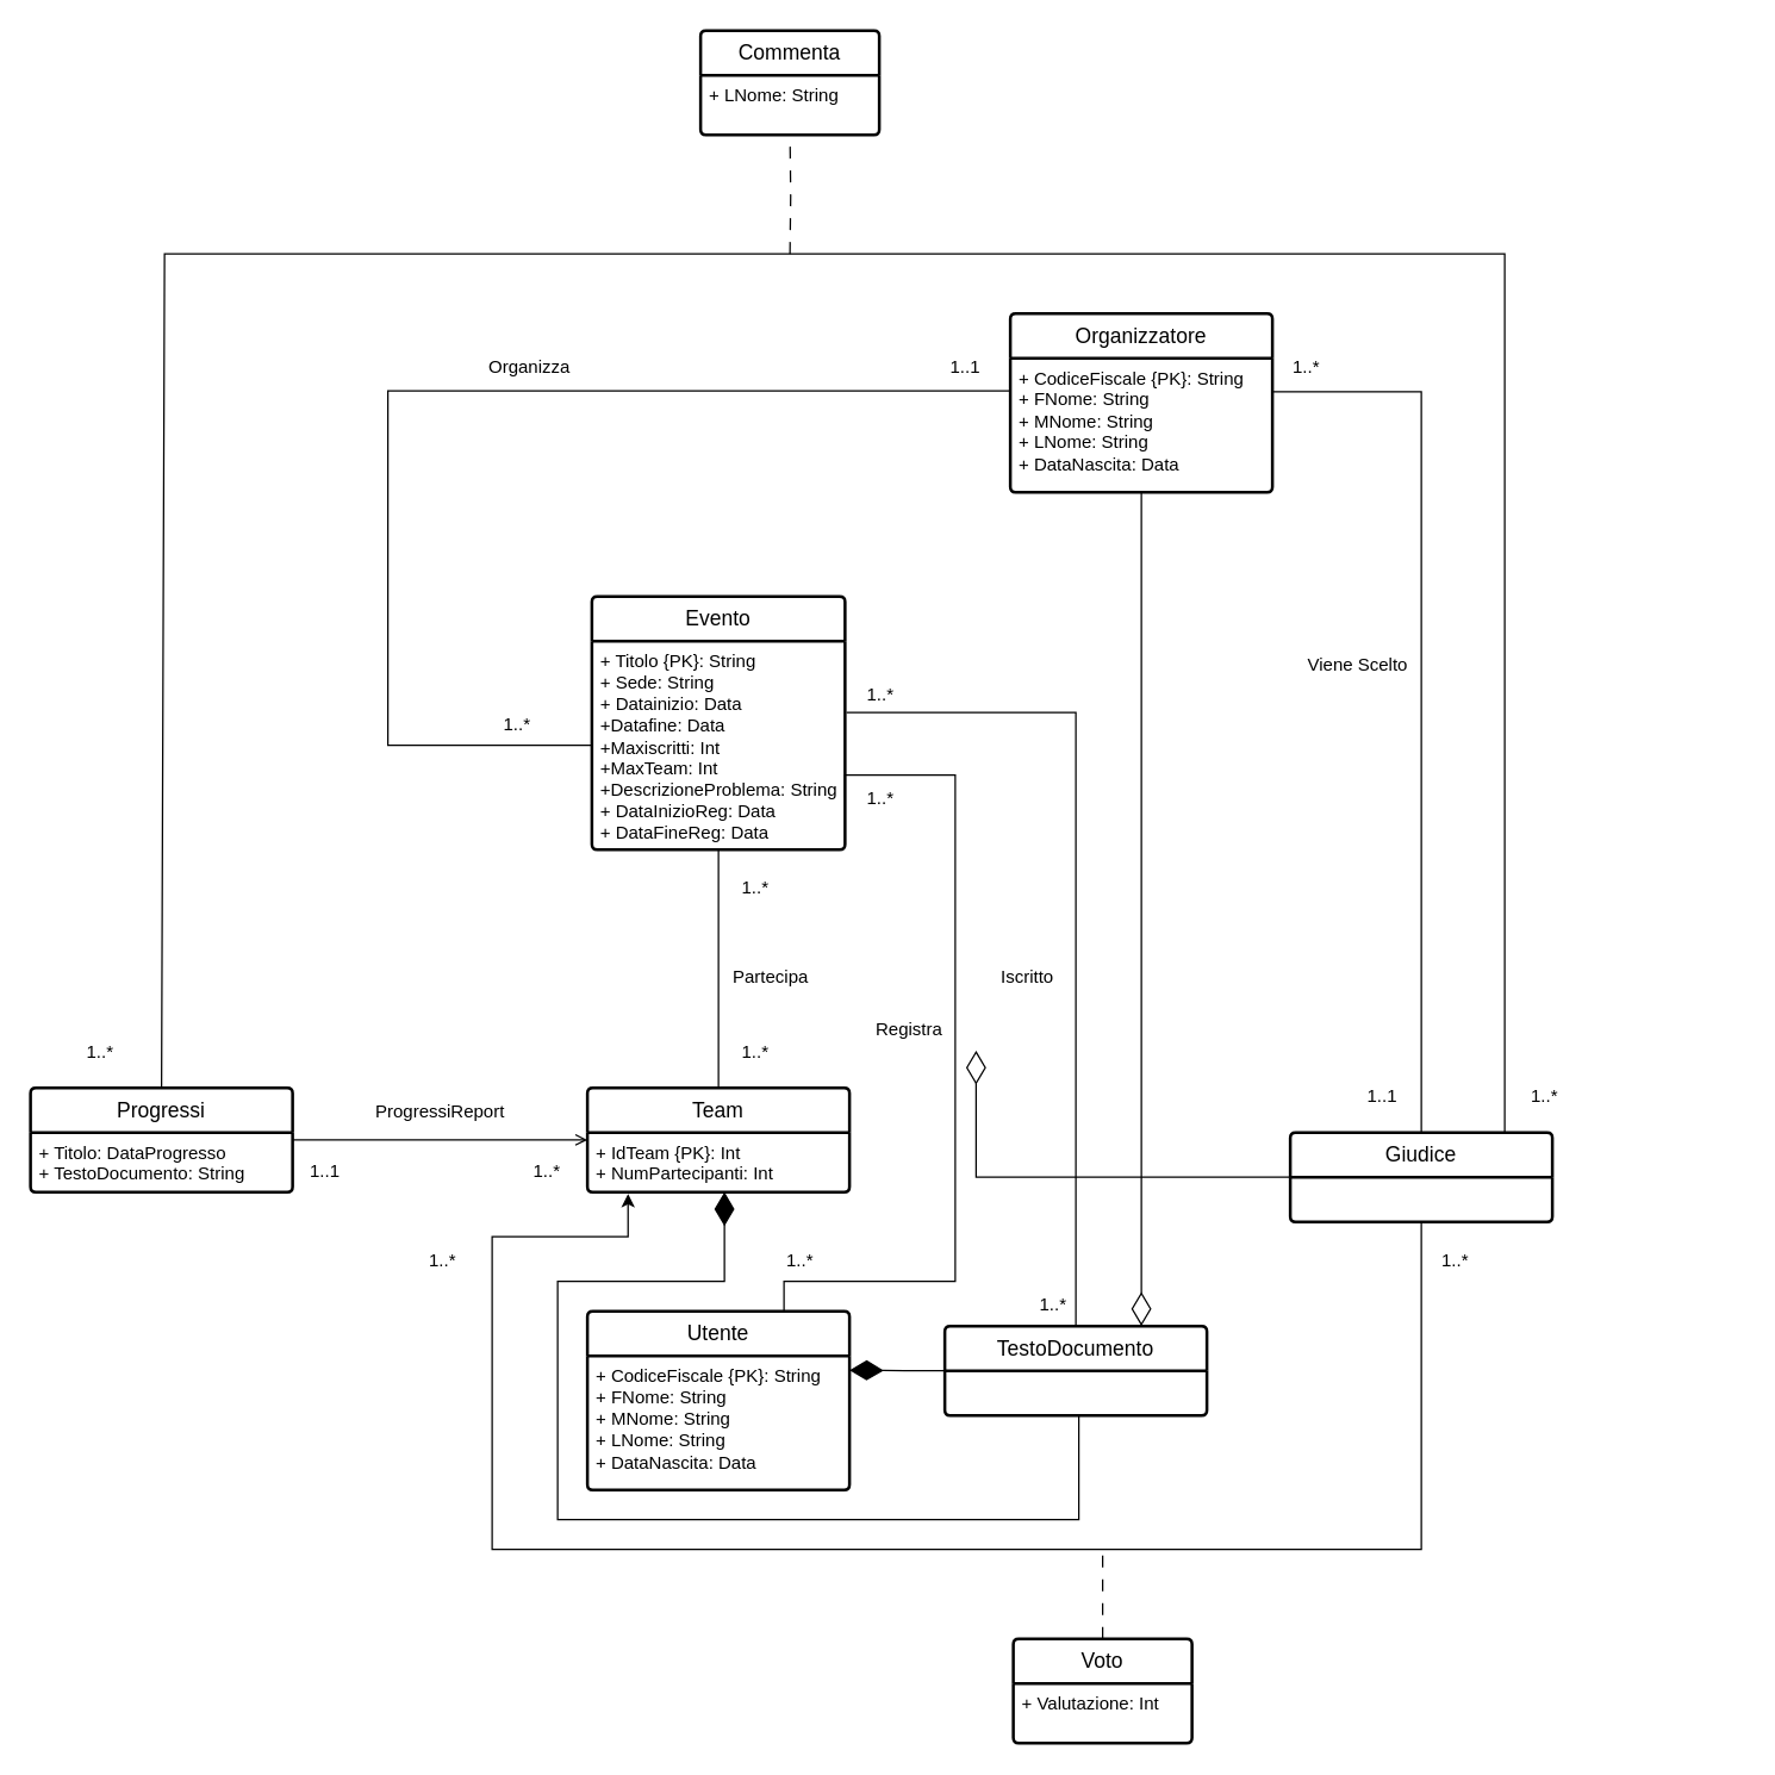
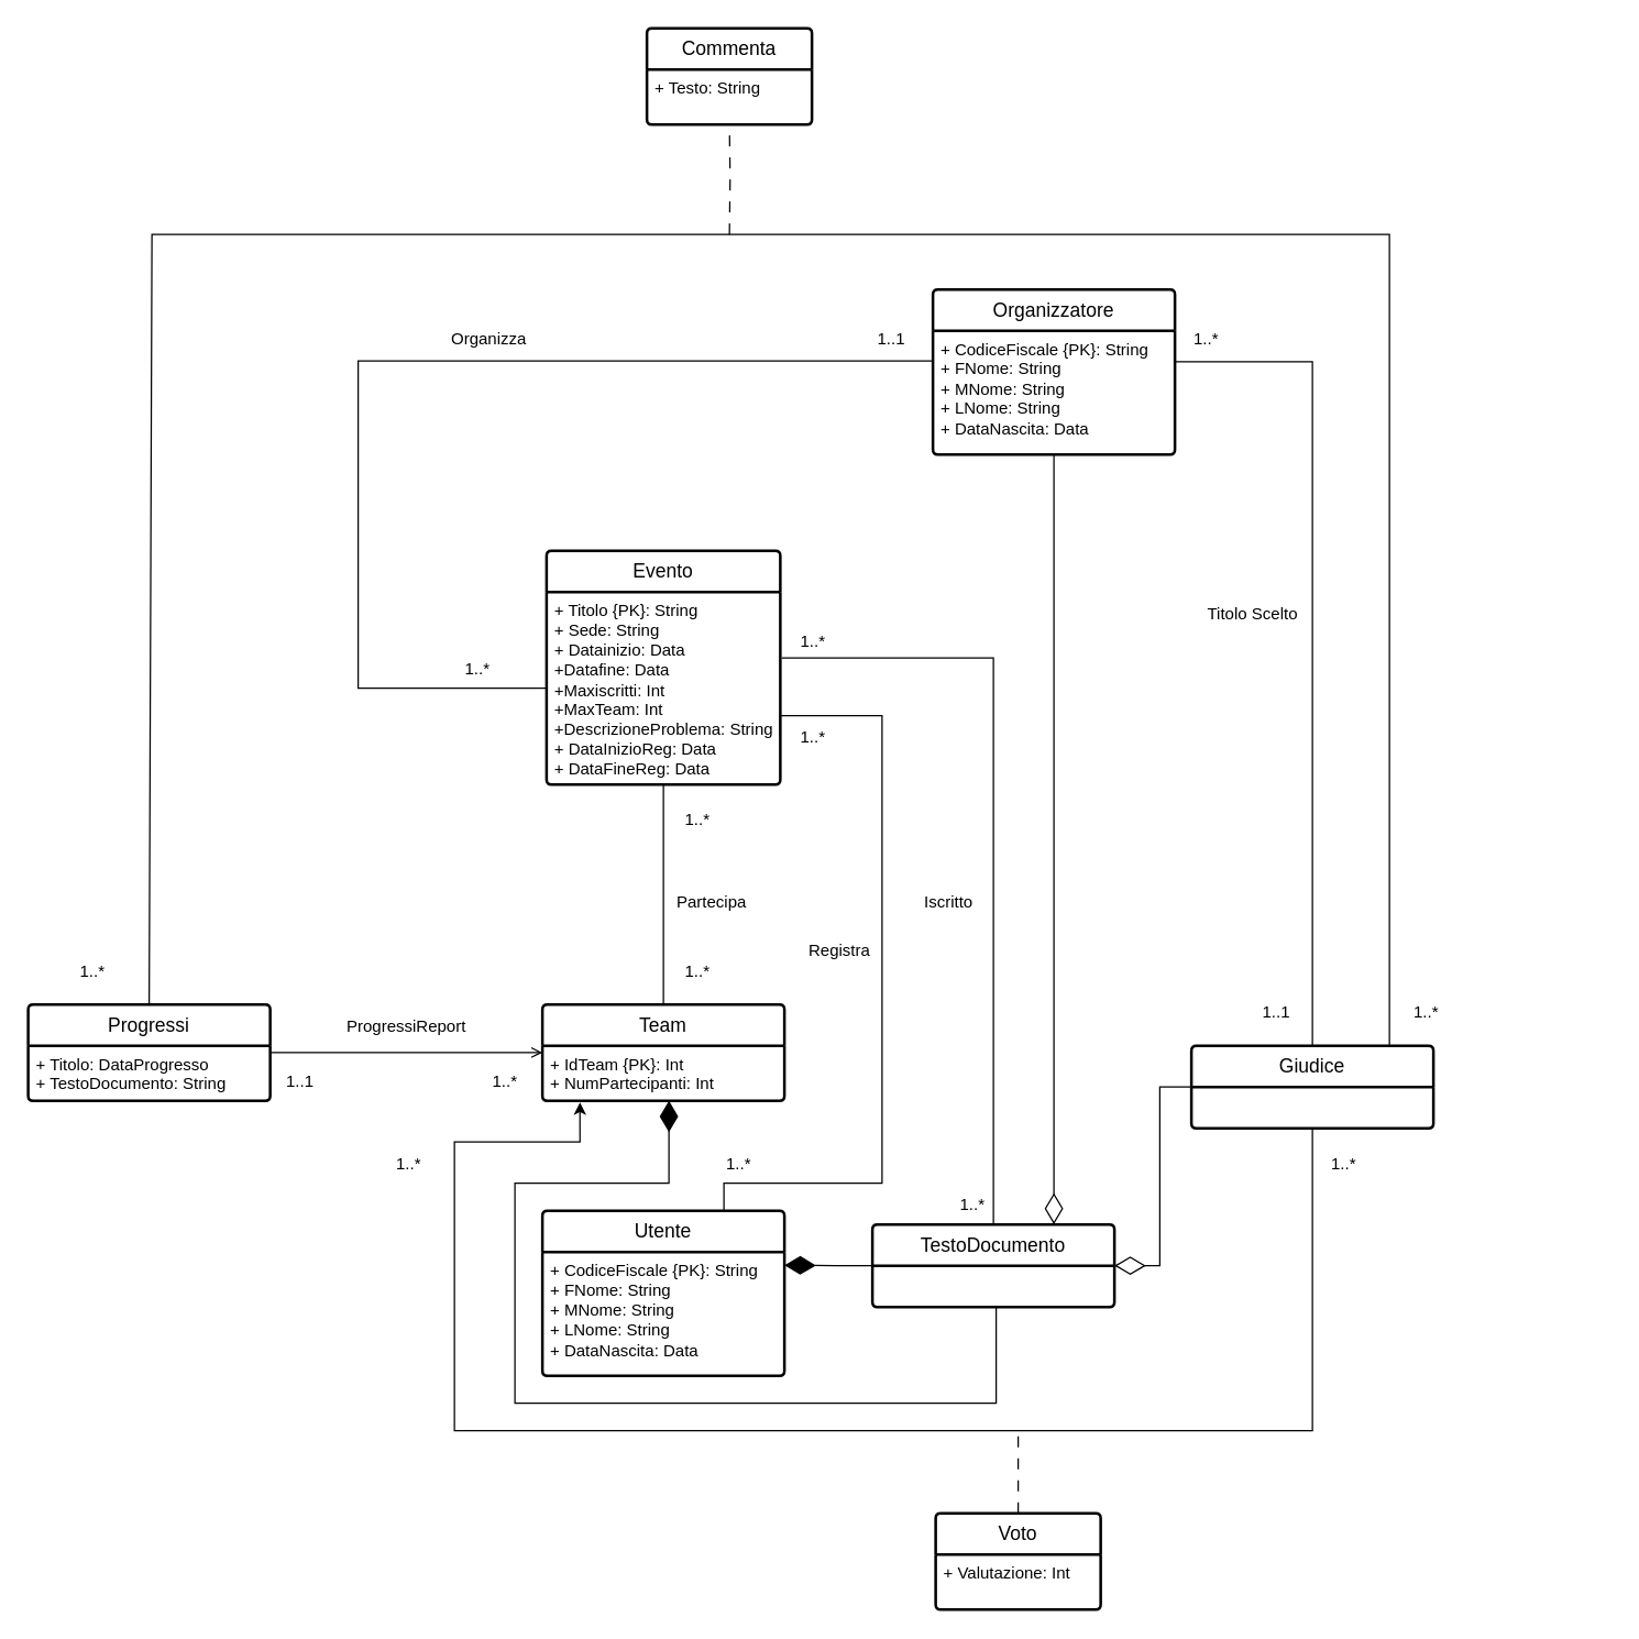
- <mxCell id="45" value="+ LNome: String" style="align=left;strokeColor=none;fillColor=none;spacingLeft=4;spacingRight=4;fontSize=12;verticalAlign=top;resizable=0;rotatable=0;part=1;html=1;whiteSpace=wrap;" vertex="1" parent="44"><mxGeometry y="30" width="120" height="40" as="geometry" /></mxCell>
+ <mxCell id="45" value="+ Testo: String" style="align=left;strokeColor=none;fillColor=none;spacingLeft=4;spacingRight=4;fontSize=12;verticalAlign=top;resizable=0;rotatable=0;part=1;html=1;whiteSpace=wrap;" vertex="1" parent="44"><mxGeometry y="30" width="120" height="40" as="geometry" /></mxCell>
- <mxCell id="34" value="Viene Scelto" style="shape=partialRectangle;connectable=0;fillColor=none;top=0;left=0;bottom=0;right=0;align=left;spacingLeft=6;overflow=hidden;" vertex="1" parent="32"><mxGeometry x="30" width="150" height="30" as="geometry"><mxRectangle width="150" height="30" as="alternateBounds" /></mxGeometry></mxCell>
+ <mxCell id="34" value="Titolo Scelto" style="shape=partialRectangle;connectable=0;fillColor=none;top=0;left=0;bottom=0;right=0;align=left;spacingLeft=6;overflow=hidden;" vertex="1" parent="32"><mxGeometry x="30" width="150" height="30" as="geometry"><mxRectangle width="150" height="30" as="alternateBounds" /></mxGeometry></mxCell>
- <mxCell id="10" style="edgeStyle=orthogonalEdgeStyle;rounded=0;orthogonalLoop=1;jettySize=auto;html=1;endArrow=diamondThin;startFill=0;startArrow=none;endFill=0;endSize=20;" edge="1" parent="1" source="13" target="51"><mxGeometry relative="1" as="geometry" /></mxCell>
+ <mxCell id="10" style="edgeStyle=orthogonalEdgeStyle;rounded=0;orthogonalLoop=1;jettySize=auto;html=1;entryX=1;entryY=0.5;entryDx=0;entryDy=0;endArrow=diamondThin;startFill=0;startArrow=none;endFill=0;endSize=20;" edge="1" parent="1" source="13" target="9"><mxGeometry relative="1" as="geometry" /></mxCell>
